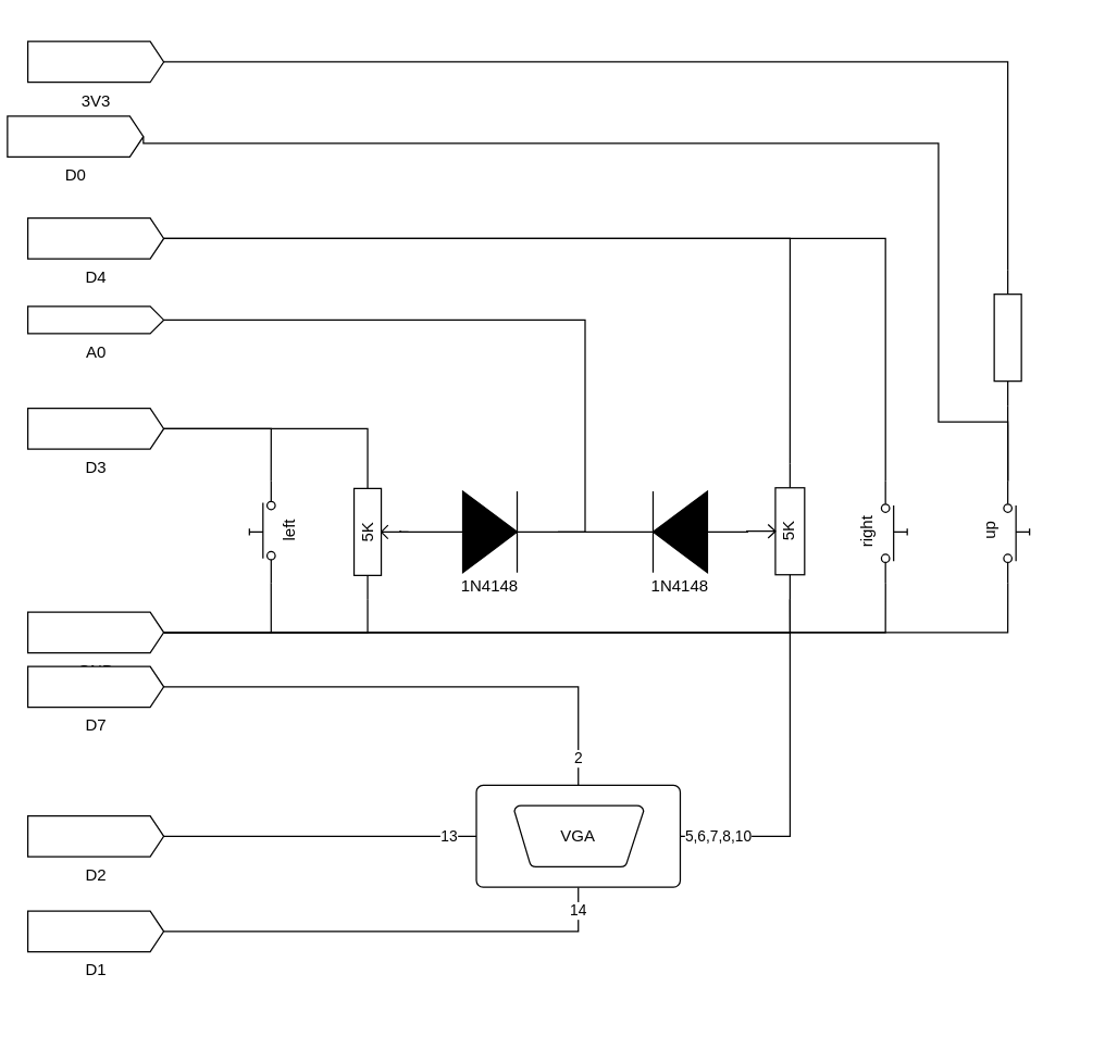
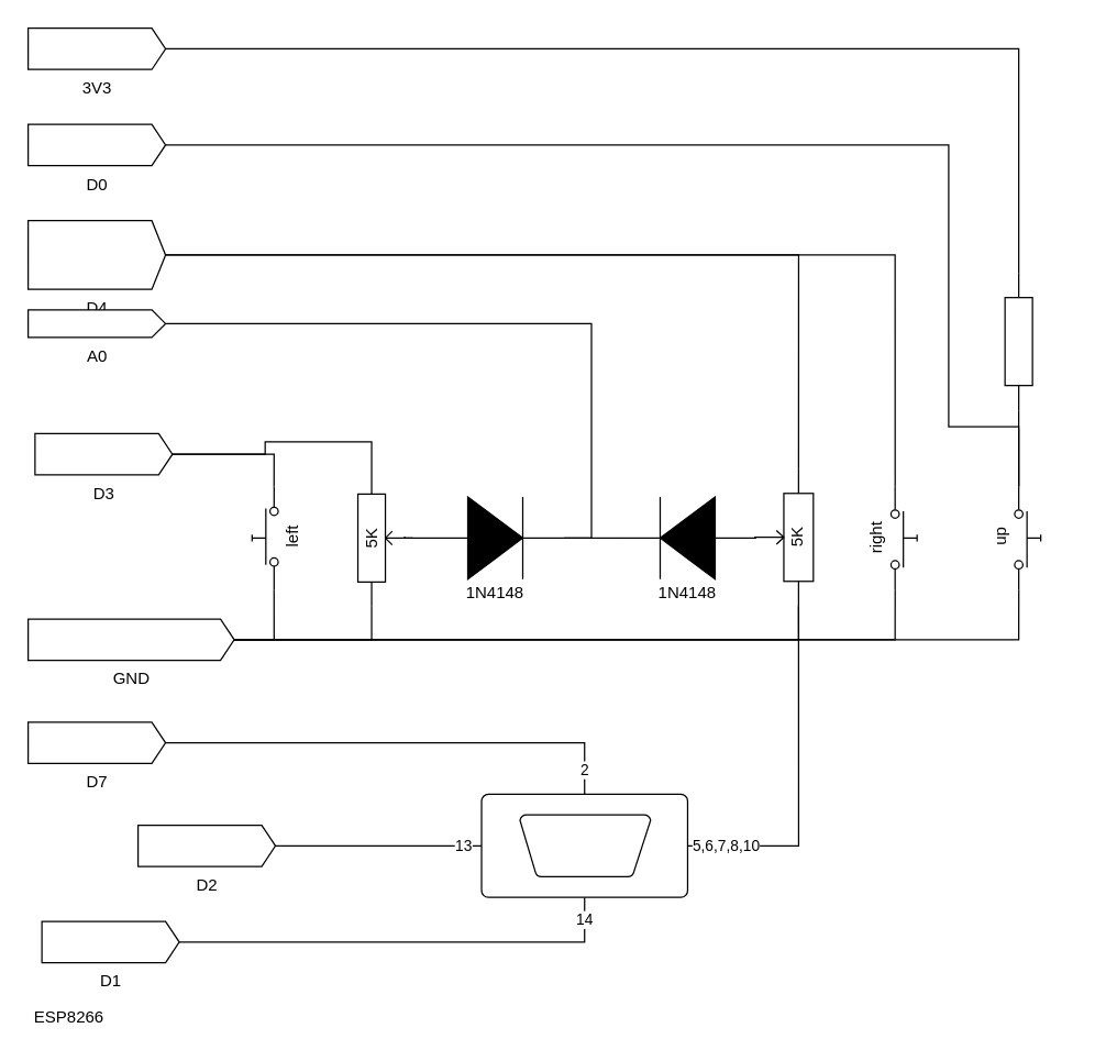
- <mxCell id="25" value="3V3" style="shape=mxgraph.arrows2.arrow;verticalLabelPosition=bottom;shadow=0;dashed=0;align=center;html=1;verticalAlign=top;strokeWidth=1;dy=0;dx=10;notch=0;" parent="1" vertex="1"><mxGeometry x="20" y="30" width="100" height="30" as="geometry" /></mxCell>
+ <mxCell id="25" value="3V3" style="shape=mxgraph.arrows2.arrow;verticalLabelPosition=bottom;shadow=0;dashed=0;align=center;html=1;verticalAlign=top;strokeWidth=1;dy=0;dx=10;notch=0;" parent="1" vertex="1"><mxGeometry x="20" y="20" width="100" height="30" as="geometry" /></mxCell>
- <mxCell id="30" value="D0" style="shape=mxgraph.arrows2.arrow;verticalLabelPosition=bottom;shadow=0;dashed=0;align=center;html=1;verticalAlign=top;strokeWidth=1;dy=0;dx=10;notch=0;" parent="1" vertex="1"><mxGeometry x="5" y="85" width="100" height="30" as="geometry" /></mxCell>
+ <mxCell id="30" value="D0" style="shape=mxgraph.arrows2.arrow;verticalLabelPosition=bottom;shadow=0;dashed=0;align=center;html=1;verticalAlign=top;strokeWidth=1;dy=0;dx=10;notch=0;" parent="1" vertex="1"><mxGeometry x="20" y="90" width="100" height="30" as="geometry" /></mxCell>
- <mxCell id="26" value="D4" style="shape=mxgraph.arrows2.arrow;verticalLabelPosition=bottom;shadow=0;dashed=0;align=center;html=1;verticalAlign=top;strokeWidth=1;dy=0;dx=10;notch=0;" parent="1" vertex="1"><mxGeometry x="20" y="160" width="100" height="30" as="geometry" /></mxCell>
+ <mxCell id="26" value="D4" style="shape=mxgraph.arrows2.arrow;verticalLabelPosition=bottom;shadow=0;dashed=0;align=center;html=1;verticalAlign=top;strokeWidth=1;dy=0;dx=10;notch=0;" parent="1" vertex="1"><mxGeometry x="20" y="160" width="100" height="50" as="geometry" /></mxCell>
- <mxCell id="28" value="D3" style="shape=mxgraph.arrows2.arrow;verticalLabelPosition=bottom;shadow=0;dashed=0;align=center;html=1;verticalAlign=top;strokeWidth=1;dy=0;dx=10;notch=0;" parent="1" vertex="1"><mxGeometry x="20" y="300" width="100" height="30" as="geometry" /></mxCell>
+ <mxCell id="28" value="D3" style="shape=mxgraph.arrows2.arrow;verticalLabelPosition=bottom;shadow=0;dashed=0;align=center;html=1;verticalAlign=top;strokeWidth=1;dy=0;dx=10;notch=0;" parent="1" vertex="1"><mxGeometry x="25" y="315" width="100" height="30" as="geometry" /></mxCell>
- <mxCell id="29" value="GND" style="shape=mxgraph.arrows2.arrow;verticalLabelPosition=bottom;shadow=0;dashed=0;align=center;html=1;verticalAlign=top;strokeWidth=1;dy=0;dx=10;notch=0;" parent="1" vertex="1"><mxGeometry x="20" y="450" width="100" height="30" as="geometry" /></mxCell>
+ <mxCell id="29" value="GND" style="shape=mxgraph.arrows2.arrow;verticalLabelPosition=bottom;shadow=0;dashed=0;align=center;html=1;verticalAlign=top;strokeWidth=1;dy=0;dx=10;notch=0;" parent="1" vertex="1"><mxGeometry x="20" y="450" width="150" height="30" as="geometry" /></mxCell>
- <mxCell id="32" value="D7" style="shape=mxgraph.arrows2.arrow;verticalLabelPosition=bottom;shadow=0;dashed=0;align=center;html=1;verticalAlign=top;strokeWidth=1;dy=0;dx=10;notch=0;" parent="1" vertex="1"><mxGeometry x="20" y="490" width="100" height="30" as="geometry" /></mxCell>
+ <mxCell id="32" value="D7" style="shape=mxgraph.arrows2.arrow;verticalLabelPosition=bottom;shadow=0;dashed=0;align=center;html=1;verticalAlign=top;strokeWidth=1;dy=0;dx=10;notch=0;" parent="1" vertex="1"><mxGeometry x="20" y="525" width="100" height="30" as="geometry" /></mxCell>
- <mxCell id="34" value="D2" style="shape=mxgraph.arrows2.arrow;verticalLabelPosition=bottom;shadow=0;dashed=0;align=center;html=1;verticalAlign=top;strokeWidth=1;dy=0;dx=10;notch=0;" parent="1" vertex="1"><mxGeometry x="20" y="600" width="100" height="30" as="geometry" /></mxCell>
+ <mxCell id="34" value="D2" style="shape=mxgraph.arrows2.arrow;verticalLabelPosition=bottom;shadow=0;dashed=0;align=center;html=1;verticalAlign=top;strokeWidth=1;dy=0;dx=10;notch=0;" parent="1" vertex="1"><mxGeometry x="100" y="600" width="100" height="30" as="geometry" /></mxCell>
- <mxCell id="39" value="VGA" style="text;html=1;strokeColor=none;fillColor=none;align=center;verticalAlign=middle;whiteSpace=wrap;rounded=0;" parent="1" vertex="1"><mxGeometry x="405" y="605" width="40" height="20" as="geometry" /></mxCell>
- <mxCell id="36" value="D1" style="shape=mxgraph.arrows2.arrow;verticalLabelPosition=bottom;shadow=0;dashed=0;align=center;html=1;verticalAlign=top;strokeWidth=1;dy=0;dx=10;notch=0;" parent="1" vertex="1"><mxGeometry x="20" y="670" width="100" height="30" as="geometry" /></mxCell>
+ <mxCell id="36" value="D1" style="shape=mxgraph.arrows2.arrow;verticalLabelPosition=bottom;shadow=0;dashed=0;align=center;html=1;verticalAlign=top;strokeWidth=1;dy=0;dx=10;notch=0;" parent="1" vertex="1"><mxGeometry x="30" y="670" width="100" height="30" as="geometry" /></mxCell>
+ <mxCell id="40" value="ESP8266" style="text;html=1;strokeColor=none;fillColor=none;align=center;verticalAlign=middle;whiteSpace=wrap;rounded=0;" parent="1" vertex="1"><mxGeometry x="30" y="730" width="40" height="20" as="geometry" /></mxCell>
